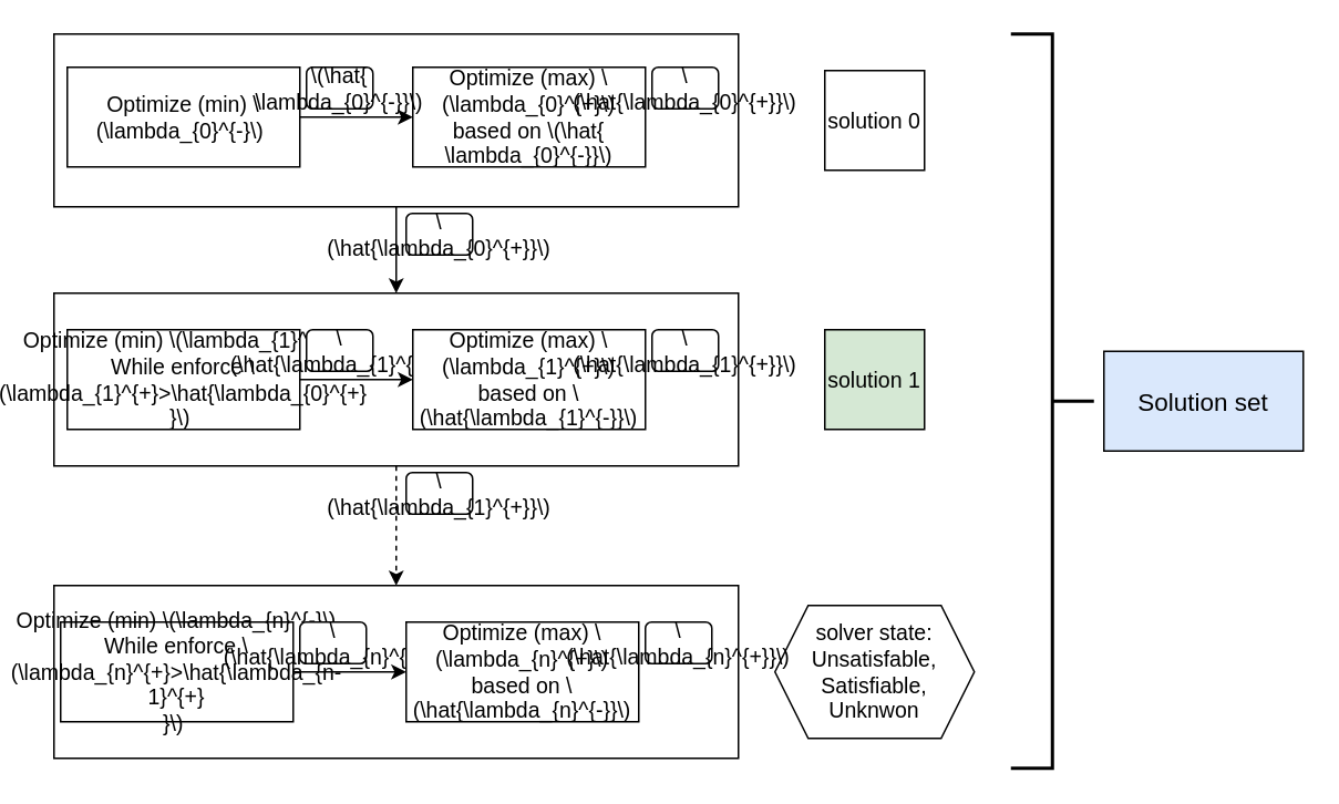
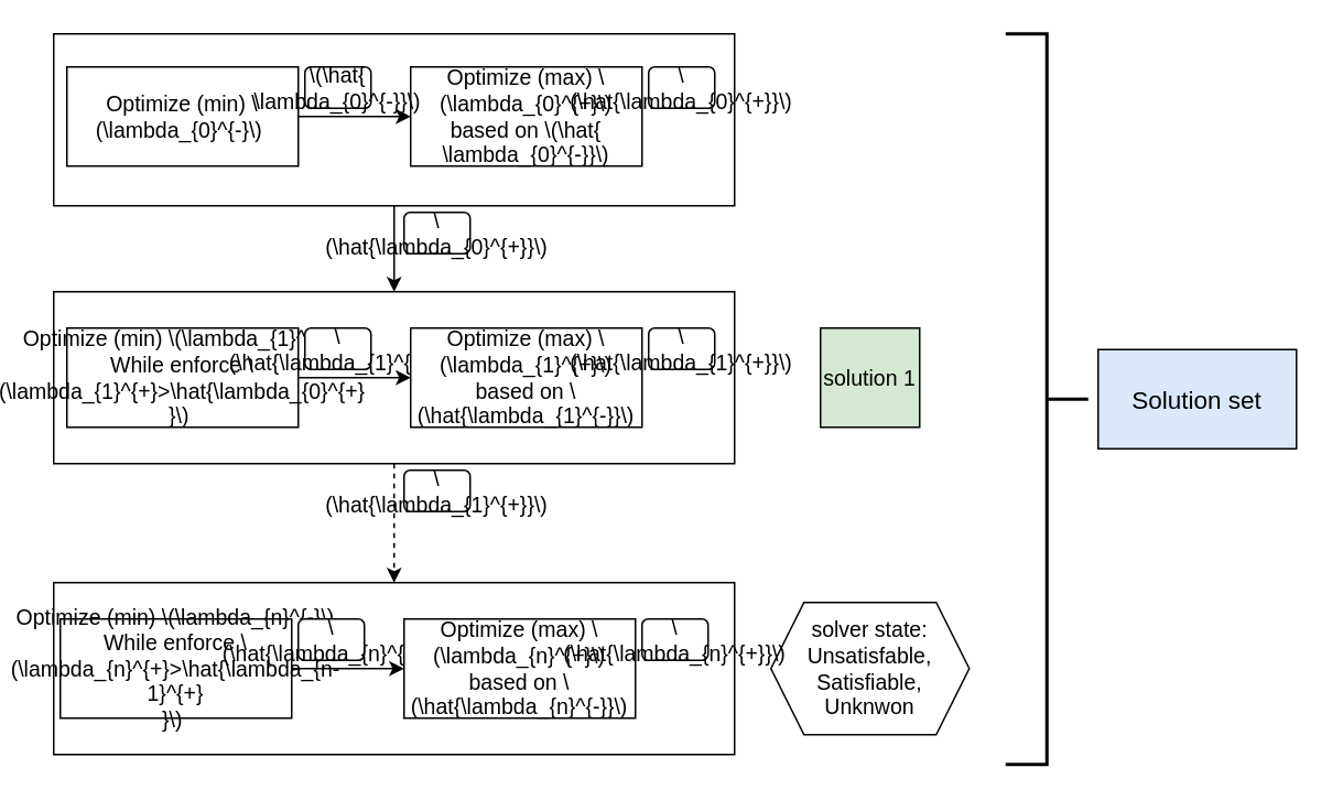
- <mxCell id="19" value="solution 0" style="whiteSpace=wrap;html=1;aspect=fixed;fontSize=13;" parent="1" vertex="1"><mxGeometry x="484" y="42" width="60" height="60" as="geometry" /></mxCell>
